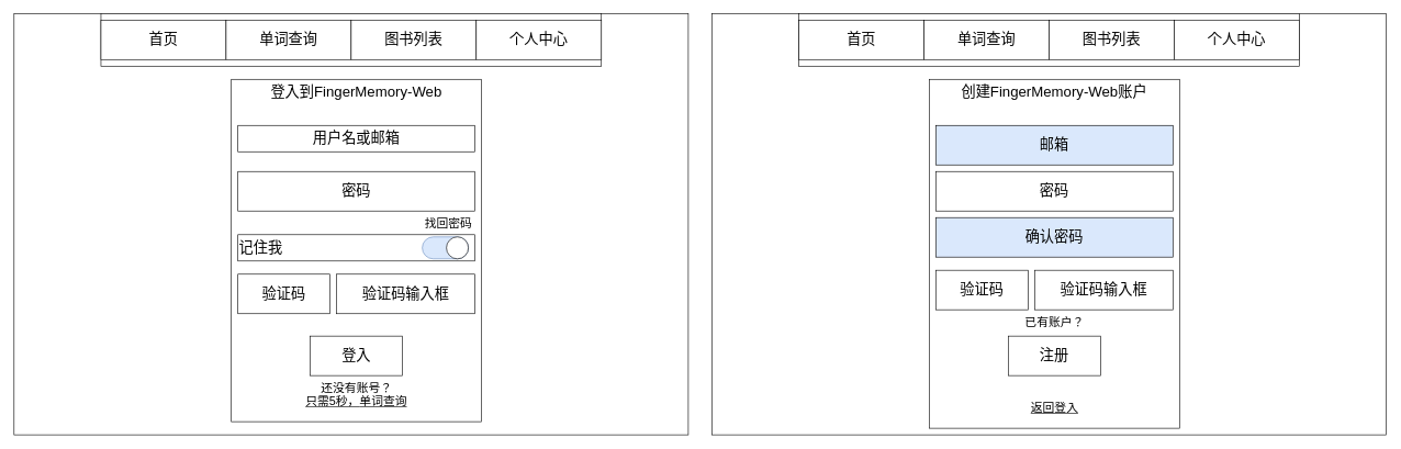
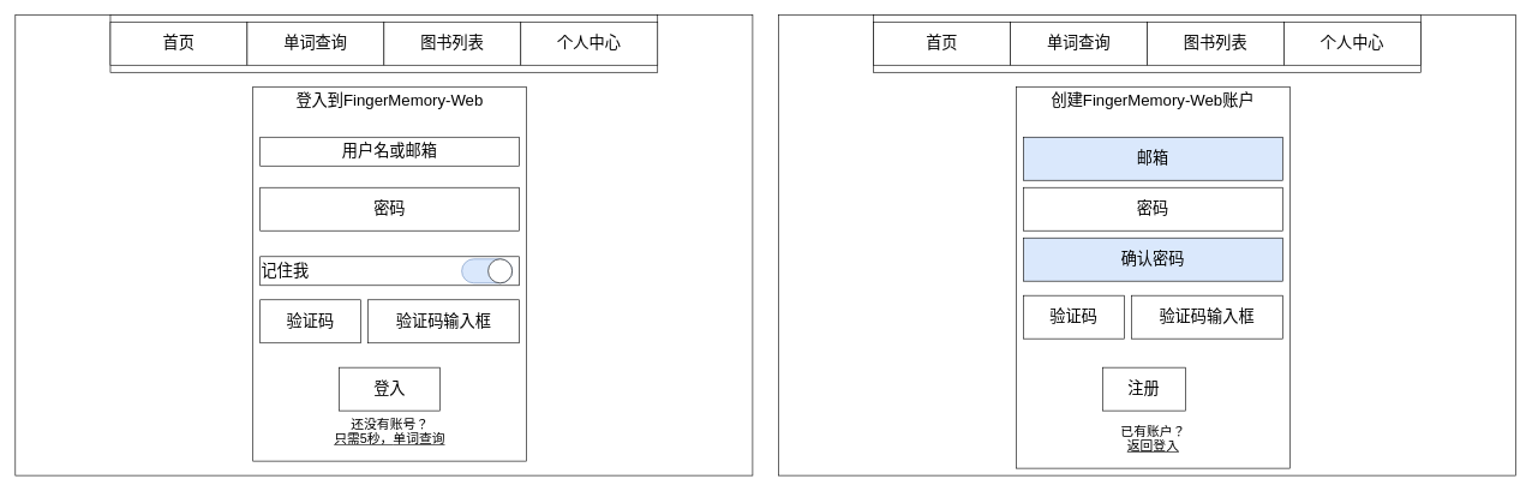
- <mxCell id="15" value="&lt;font style=&quot;font-size: 18px&quot;&gt;找回密码&lt;/font&gt;" style="text;html=1;strokeColor=none;fillColor=none;align=center;verticalAlign=middle;whiteSpace=wrap;rounded=0;" vertex="1" parent="1"><mxGeometry x="640" y="330" width="80" height="20" as="geometry" /></mxCell>
- <mxCell id="29" value="&lt;font style=&quot;font-size: 18px&quot;&gt;已有账户？&lt;/font&gt;" style="text;html=1;strokeColor=none;fillColor=none;align=center;verticalAlign=middle;whiteSpace=wrap;rounded=0;" vertex="1" parent="1"><mxGeometry x="1542.5" y="480" width="115" height="20" as="geometry" /></mxCell>
+ <mxCell id="29" value="&lt;font style=&quot;font-size: 18px&quot;&gt;已有账户？&lt;/font&gt;" style="text;html=1;strokeColor=none;fillColor=none;align=center;verticalAlign=middle;whiteSpace=wrap;rounded=0;" vertex="1" parent="1"><mxGeometry x="1542.5" y="590" width="115" height="20" as="geometry" /></mxCell>
- <mxCell id="28" value="&lt;span style=&quot;font-size: 22px&quot;&gt;注册&lt;/span&gt;" style="rounded=0;whiteSpace=wrap;html=1;" vertex="1" parent="1"><mxGeometry x="1530" y="510" width="140" height="60" as="geometry" /></mxCell>
+ <mxCell id="28" value="&lt;span style=&quot;font-size: 22px&quot;&gt;注册&lt;/span&gt;" style="rounded=0;whiteSpace=wrap;html=1;" vertex="1" parent="1"><mxGeometry x="1530" y="510" width="115" height="60" as="geometry" /></mxCell>
